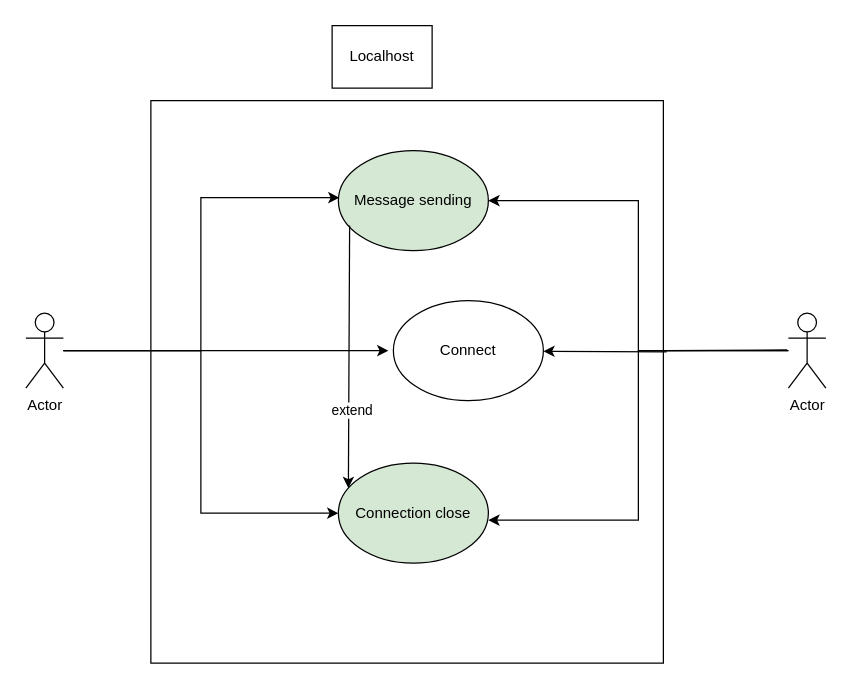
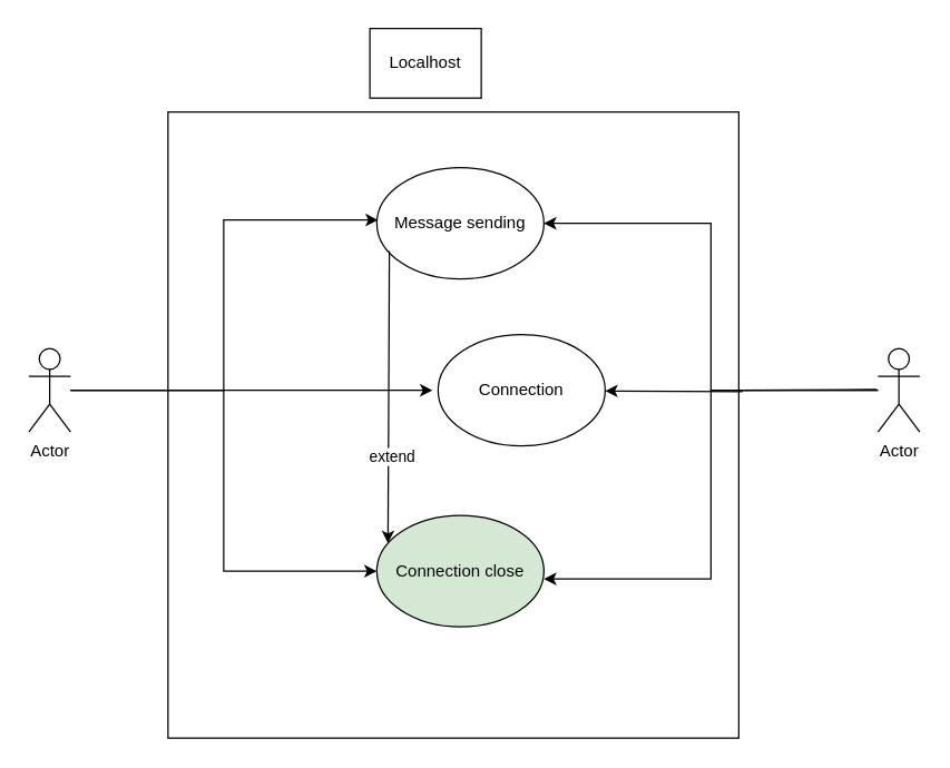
- <mxCell id="13" value="Message sending" style="ellipse;whiteSpace=wrap;html=1;fillColor=#d5e8d4;" vertex="1" parent="1"><mxGeometry x="270" y="120" width="120" height="80" as="geometry" /></mxCell>
+ <mxCell id="13" value="Message sending" style="ellipse;whiteSpace=wrap;html=1;" vertex="1" parent="1"><mxGeometry x="270" y="120" width="120" height="80" as="geometry" /></mxCell>
- <mxCell id="12" value="Connect" style="ellipse;whiteSpace=wrap;html=1;" vertex="1" parent="1"><mxGeometry x="314" y="240" width="120" height="80" as="geometry" /></mxCell>
+ <mxCell id="12" value="Connection" style="ellipse;whiteSpace=wrap;html=1;" vertex="1" parent="1"><mxGeometry x="314" y="240" width="120" height="80" as="geometry" /></mxCell>
